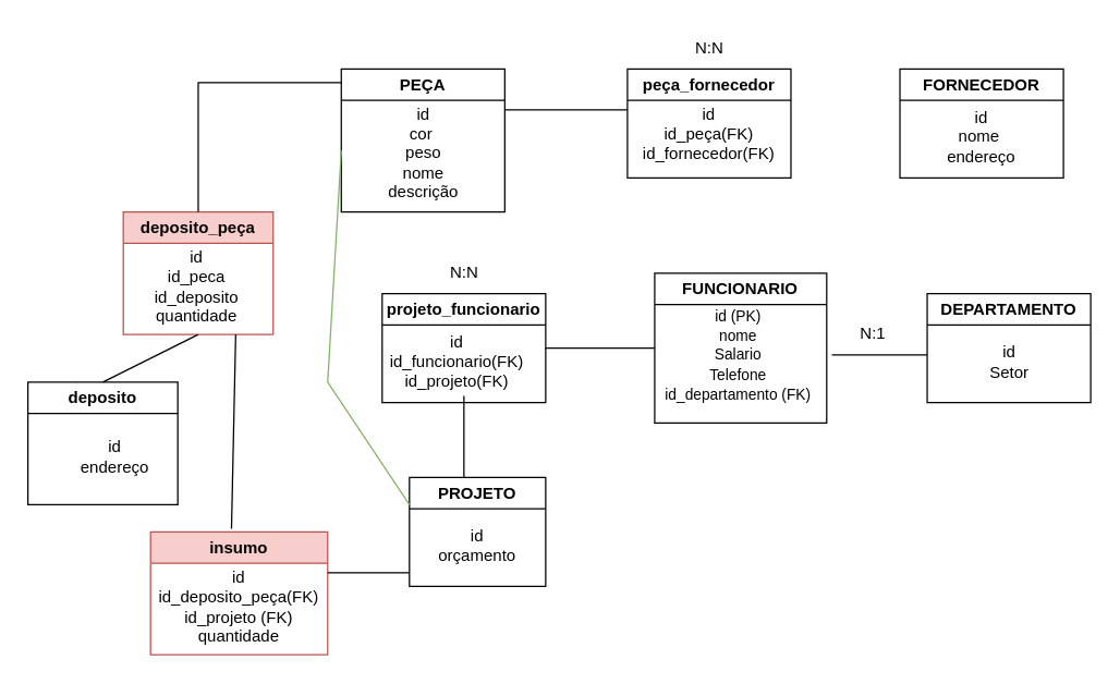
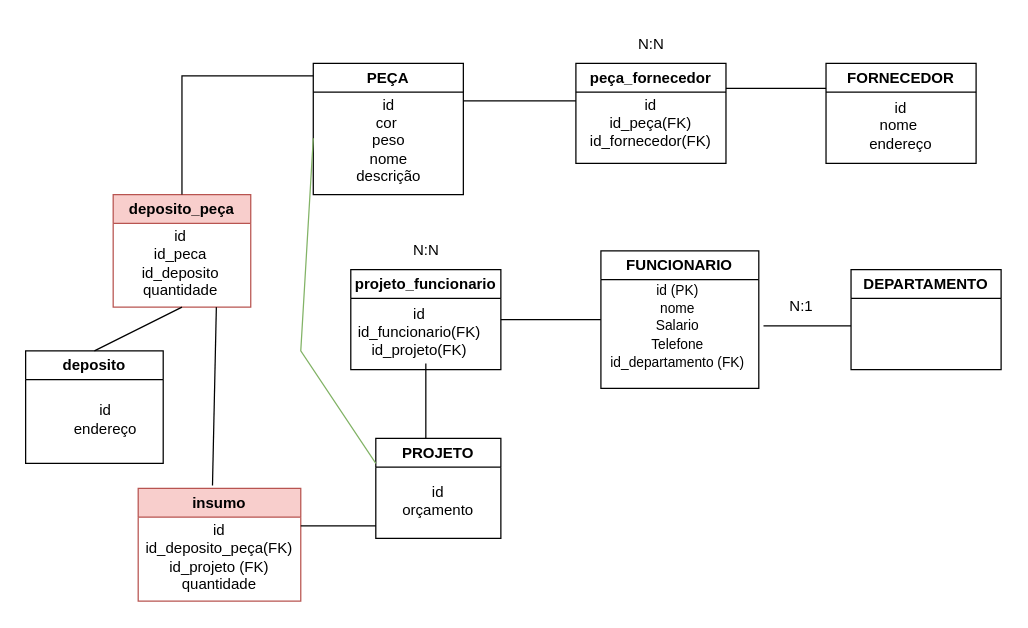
+ <mxCell id="21" value="" style="endArrow=none;html=1;rounded=0;exitX=1;exitY=0.25;exitDx=0;exitDy=0;entryX=0;entryY=0.25;entryDx=0;entryDy=0;" edge="1" parent="1" source="18" target="6"><mxGeometry width="50" height="50" relative="1" as="geometry"><mxPoint x="610" y="250" as="sourcePoint" /><mxPoint x="660" y="200" as="targetPoint" /></mxGeometry></mxCell>
- <mxCell id="13" value="id&lt;br&gt;Setor" style="text;html=1;align=center;verticalAlign=middle;resizable=0;points=[];autosize=1;strokeColor=none;fillColor=none;" vertex="1" parent="12"><mxGeometry x="35" y="30" width="50" height="40" as="geometry" /></mxCell>
